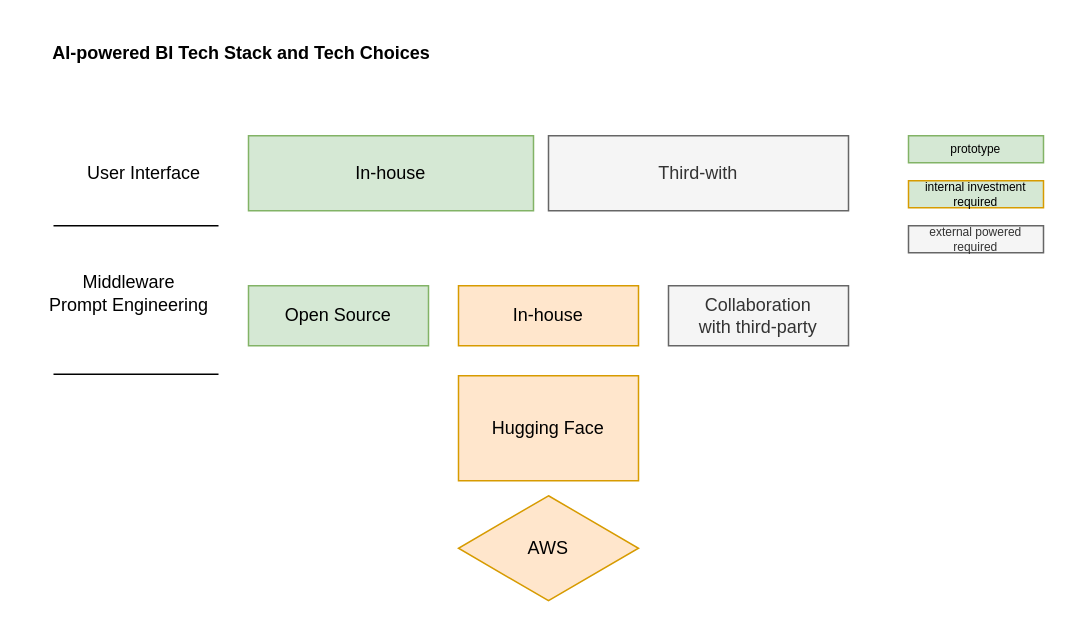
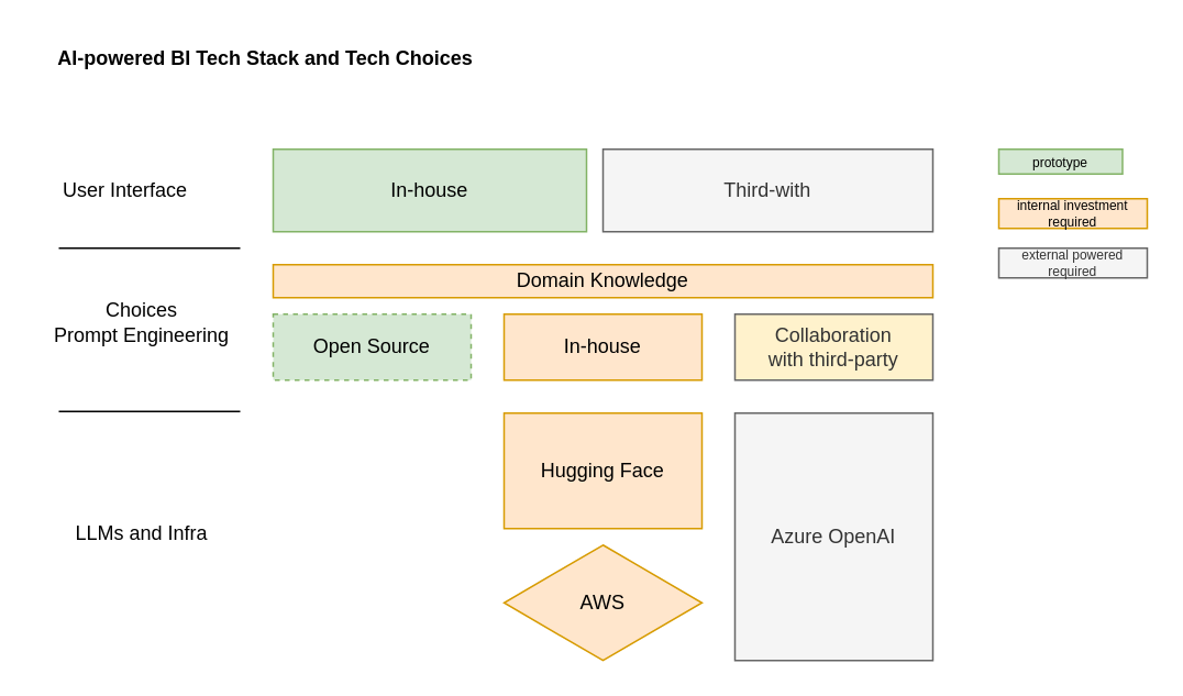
- <mxCell id="16" value="prototype" style="rounded=0;whiteSpace=wrap;html=1;fillColor=#d5e8d4;strokeColor=#82b366;fontSize=8;" parent="1" vertex="1"><mxGeometry x="605" y="90" width="90" height="18" as="geometry" /></mxCell>
+ <mxCell id="16" value="prototype" style="rounded=0;whiteSpace=wrap;html=1;fillColor=#d5e8d4;strokeColor=#82b366;fontSize=8;" parent="1" vertex="1"><mxGeometry x="605" y="90" width="75" height="15" as="geometry" /></mxCell>
- <mxCell id="11" value="User Interface" style="text;html=1;align=center;verticalAlign=middle;resizable=0;points=[];autosize=1;strokeColor=none;fillColor=none;" parent="1" vertex="1"><mxGeometry x="45" y="100" width="100" height="30" as="geometry" /></mxCell>
+ <mxCell id="11" value="User Interface" style="text;html=1;align=center;verticalAlign=middle;resizable=0;points=[];autosize=1;strokeColor=none;fillColor=none;" parent="1" vertex="1"><mxGeometry x="25" y="100" width="100" height="30" as="geometry" /></mxCell>
- <mxCell id="17" value="internal investment required" style="rounded=0;whiteSpace=wrap;html=1;fillColor=#d5e8d4;strokeColor=#d79b00;fontSize=8;" parent="1" vertex="1"><mxGeometry x="605" y="120" width="90" height="18" as="geometry" /></mxCell>
+ <mxCell id="17" value="internal investment required" style="rounded=0;whiteSpace=wrap;html=1;fillColor=#ffe6cc;strokeColor=#d79b00;fontSize=8;" parent="1" vertex="1"><mxGeometry x="605" y="120" width="90" height="18" as="geometry" /></mxCell>
+ <mxCell id="15" value="Domain Knowledge" style="rounded=0;whiteSpace=wrap;html=1;fillColor=#ffe6cc;strokeColor=#d79b00;" parent="1" vertex="1"><mxGeometry x="165" y="160" width="400" height="20" as="geometry" /></mxCell>
- <mxCell id="6" value="Middleware&lt;br&gt;Prompt Engineering" style="text;html=1;align=center;verticalAlign=middle;resizable=0;points=[];autosize=1;strokeColor=none;fillColor=none;" parent="1" vertex="1"><mxGeometry x="20" y="175" width="130" height="40" as="geometry" /></mxCell>
+ <mxCell id="6" value="Choices&lt;br&gt;Prompt Engineering" style="text;html=1;align=center;verticalAlign=middle;resizable=0;points=[];autosize=1;strokeColor=none;fillColor=none;" parent="1" vertex="1"><mxGeometry x="20" y="175" width="130" height="40" as="geometry" /></mxCell>
- <mxCell id="8" value="Open Source" style="rounded=0;whiteSpace=wrap;html=1;fillColor=#d5e8d4;strokeColor=#82b366;" parent="1" vertex="1"><mxGeometry x="165" y="190" width="120" height="40" as="geometry" /></mxCell>
+ <mxCell id="8" value="Open Source" style="rounded=0;whiteSpace=wrap;html=1;fillColor=#d5e8d4;strokeColor=#82b366;dashed=1;" parent="1" vertex="1"><mxGeometry x="165" y="190" width="120" height="40" as="geometry" /></mxCell>
- <mxCell id="9" value="Collaboration&lt;br&gt;with third-party" style="rounded=0;whiteSpace=wrap;html=1;fillColor=#f5f5f5;fontColor=#333333;strokeColor=#666666;" parent="1" vertex="1"><mxGeometry x="445" y="190" width="120" height="40" as="geometry" /></mxCell>
+ <mxCell id="9" value="Collaboration&lt;br&gt;with third-party" style="rounded=0;whiteSpace=wrap;html=1;fillColor=#fff2cc;fontColor=#333333;strokeColor=#666666;" parent="1" vertex="1"><mxGeometry x="445" y="190" width="120" height="40" as="geometry" /></mxCell>
+ <mxCell id="4" value="LLMs and Infra" style="text;html=1;align=center;verticalAlign=middle;resizable=0;points=[];autosize=1;strokeColor=none;fillColor=none;" parent="1" vertex="1"><mxGeometry x="35" y="308" width="100" height="30" as="geometry" /></mxCell>
+ <mxCell id="5" value="Azure OpenAI" style="rounded=0;whiteSpace=wrap;html=1;fillColor=#f5f5f5;fontColor=#333333;strokeColor=#666666;" parent="1" vertex="1"><mxGeometry x="445" y="250" width="120" height="150" as="geometry" /></mxCell>
